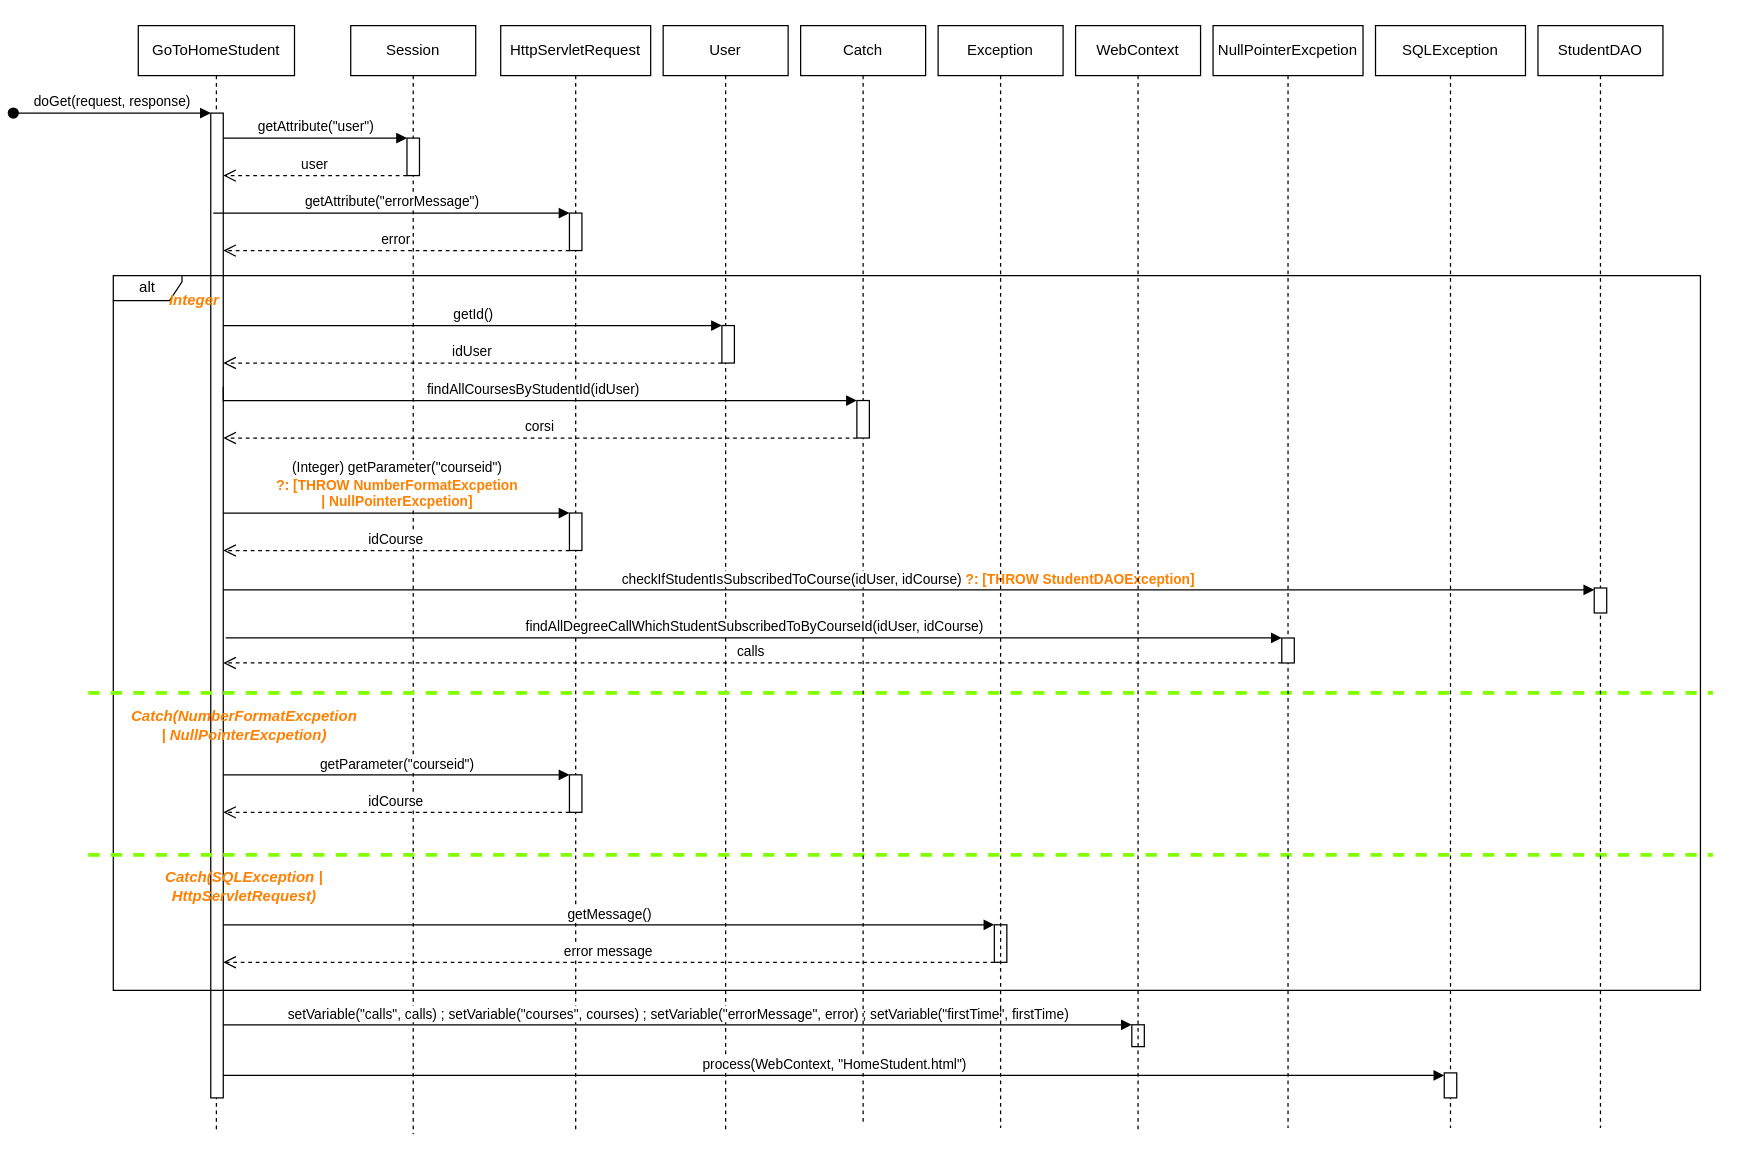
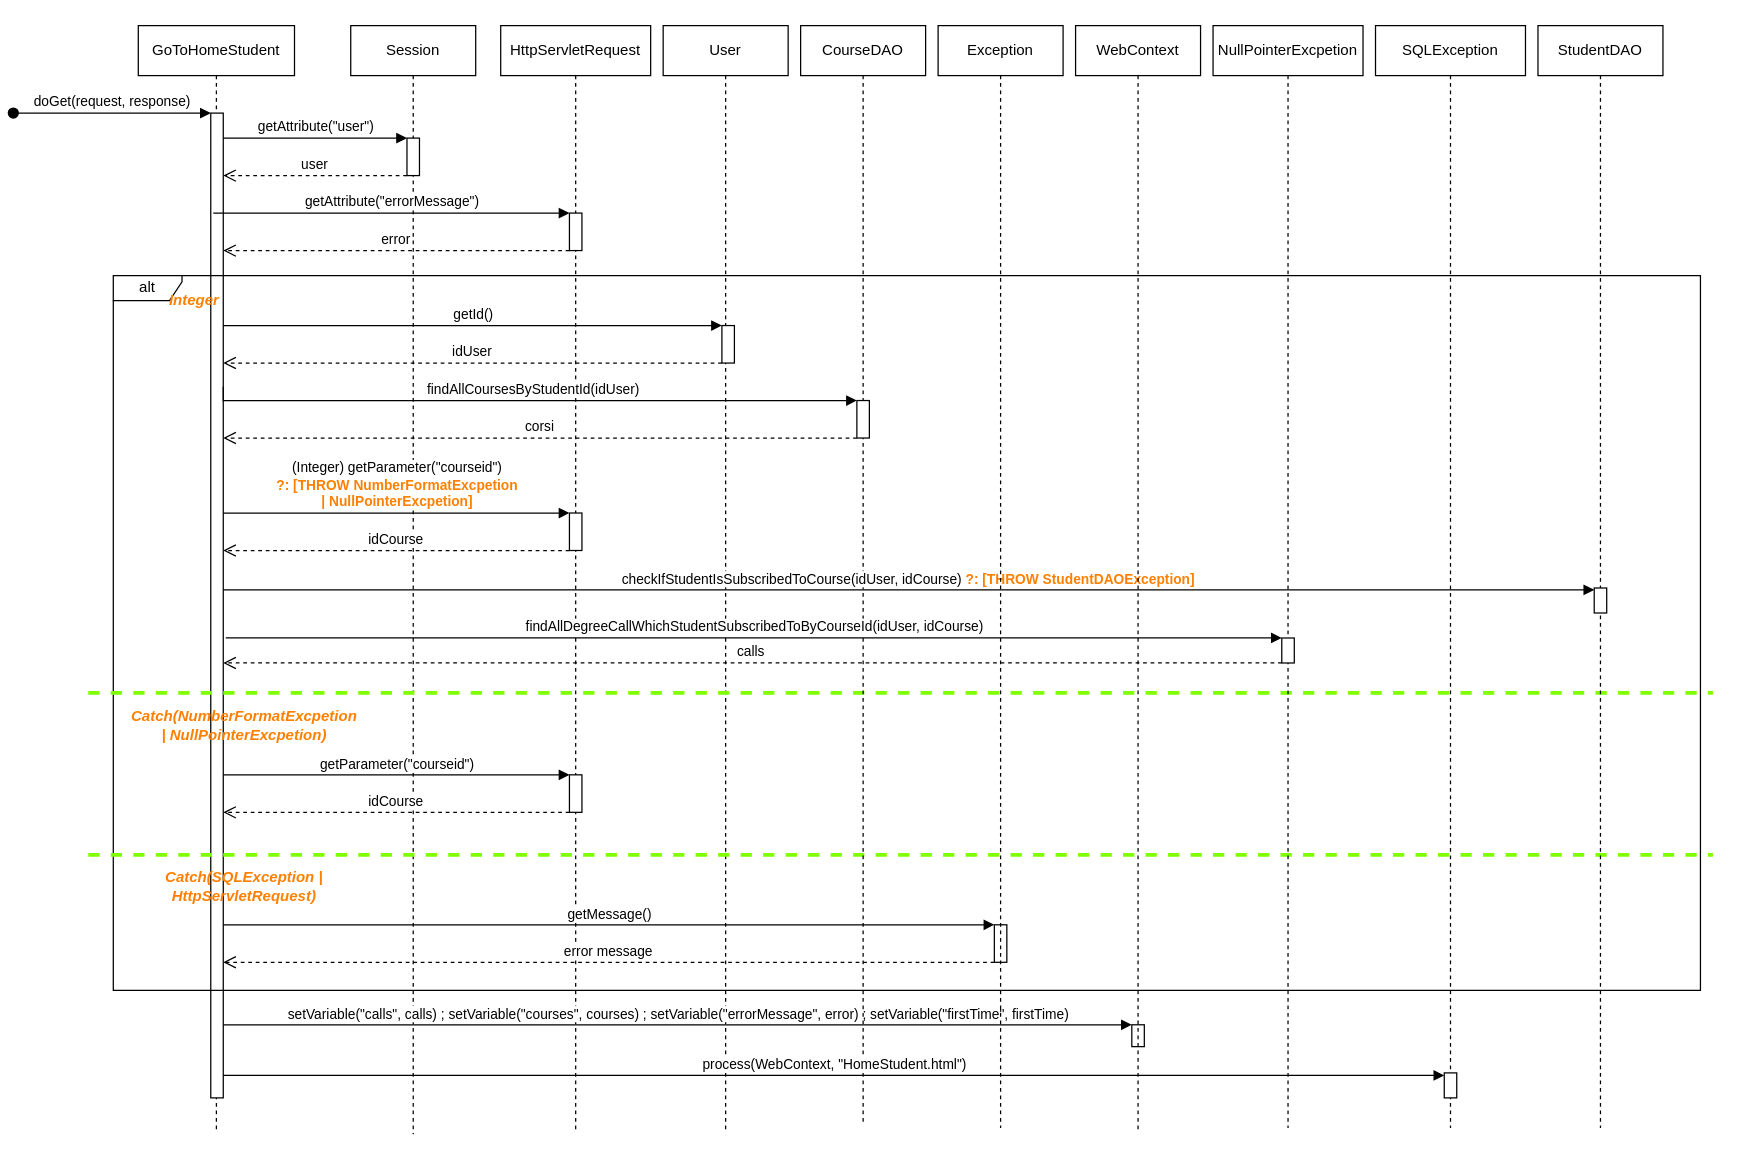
- <mxCell id="33" value="Catch" style="shape=umlLifeline;perimeter=lifelinePerimeter;whiteSpace=wrap;html=1;container=0;dropTarget=0;collapsible=0;recursiveResize=0;outlineConnect=0;portConstraint=eastwest;newEdgeStyle={&quot;edgeStyle&quot;:&quot;elbowEdgeStyle&quot;,&quot;elbow&quot;:&quot;vertical&quot;,&quot;curved&quot;:0,&quot;rounded&quot;:0};" parent="1" vertex="1"><mxGeometry x="590" y="20" width="100" height="880" as="geometry" /></mxCell>
+ <mxCell id="33" value="CourseDAO" style="shape=umlLifeline;perimeter=lifelinePerimeter;whiteSpace=wrap;html=1;container=0;dropTarget=0;collapsible=0;recursiveResize=0;outlineConnect=0;portConstraint=eastwest;newEdgeStyle={&quot;edgeStyle&quot;:&quot;elbowEdgeStyle&quot;,&quot;elbow&quot;:&quot;vertical&quot;,&quot;curved&quot;:0,&quot;rounded&quot;:0};" parent="1" vertex="1"><mxGeometry x="590" y="20" width="100" height="880" as="geometry" /></mxCell>
